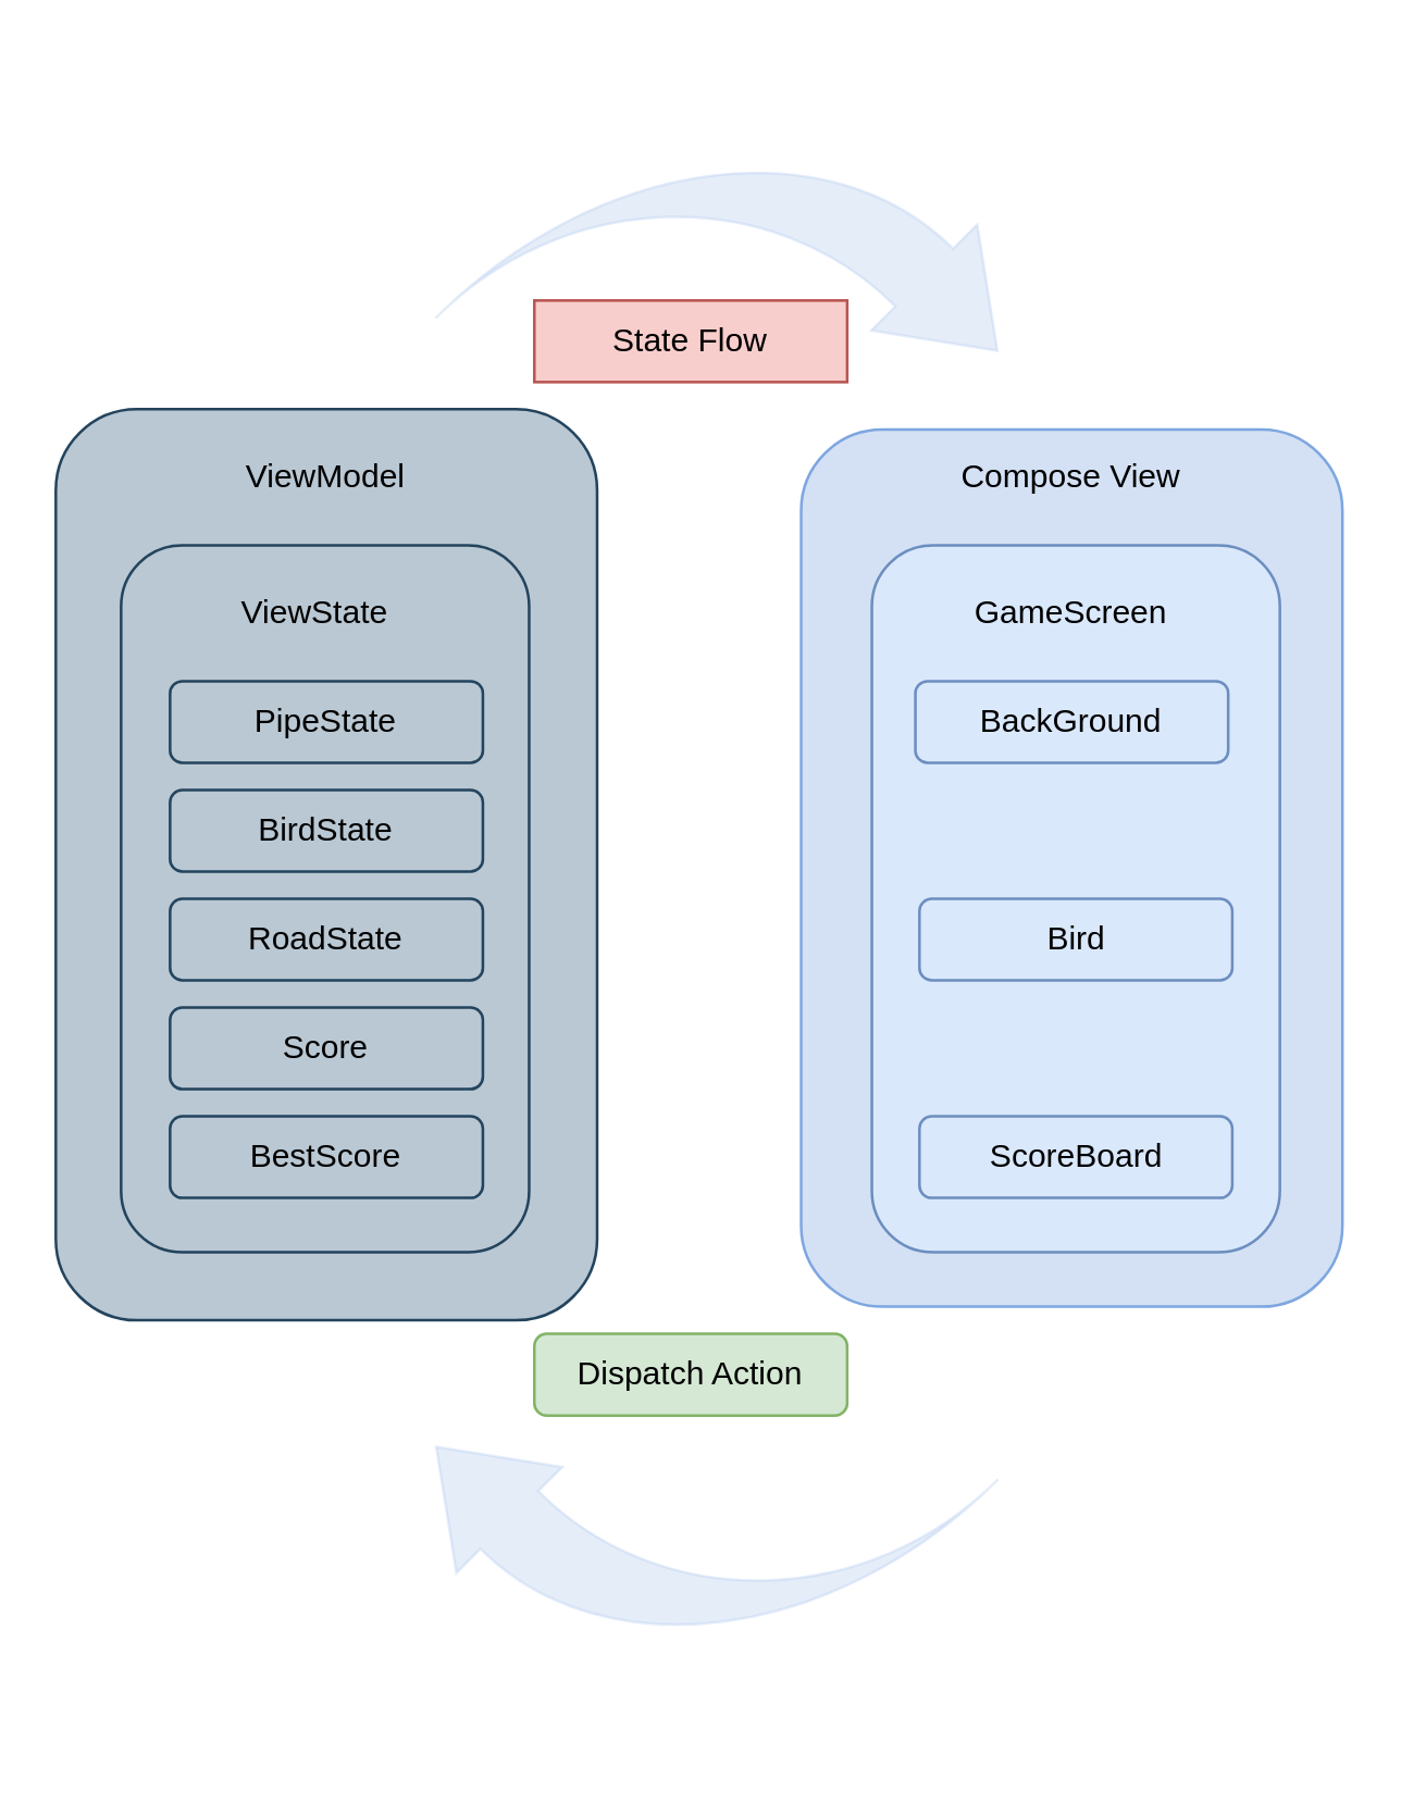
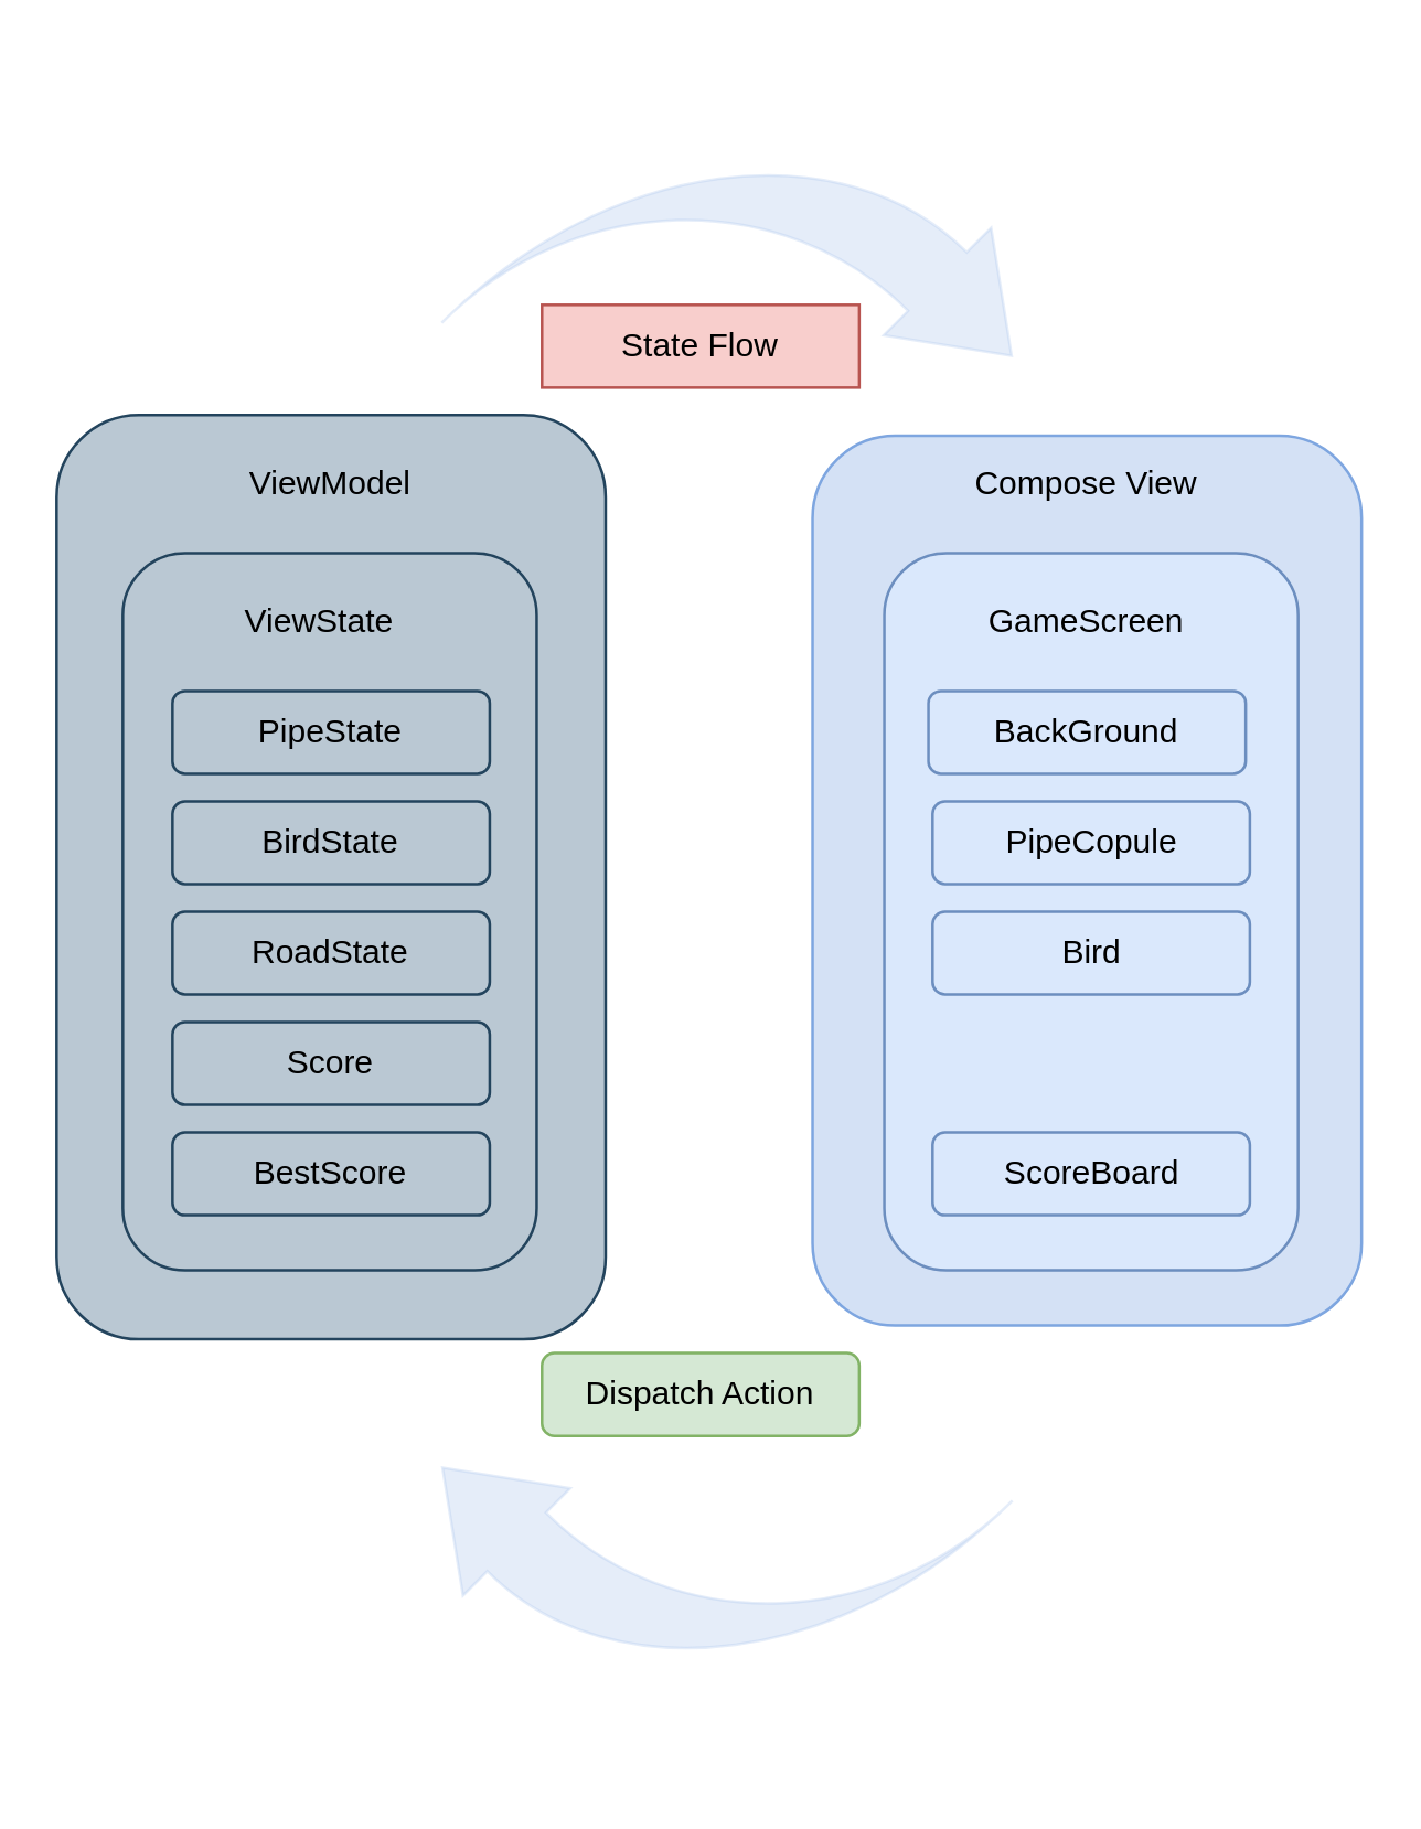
+ <mxCell id="14" value="PipeCopule" style="rounded=1;whiteSpace=wrap;html=1;fillColor=#dae8fc;strokeColor=#6c8ebf;" vertex="1" parent="1"><mxGeometry x="337.5" y="275" width="115" height="30" as="geometry" /></mxCell>
